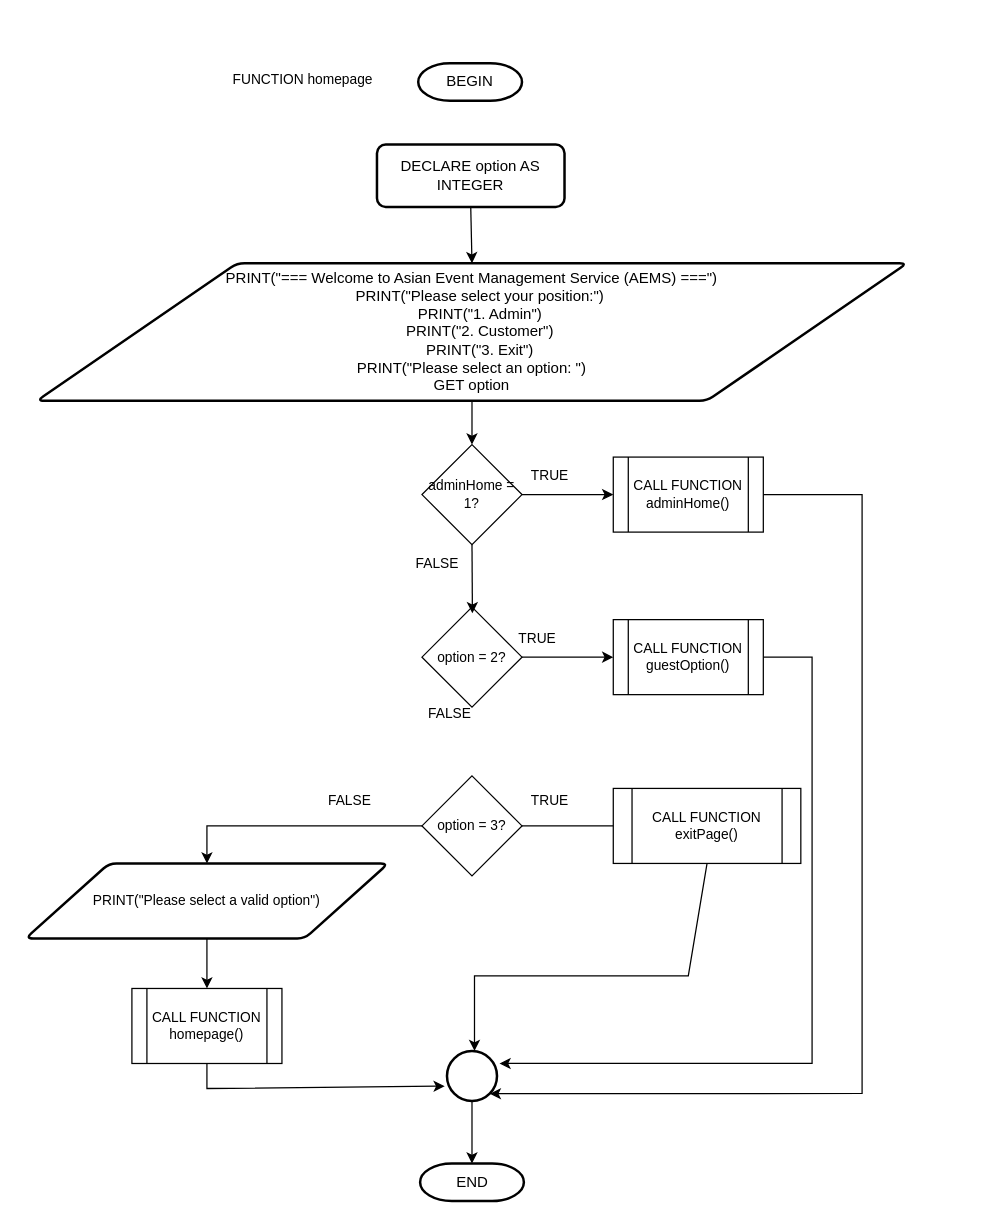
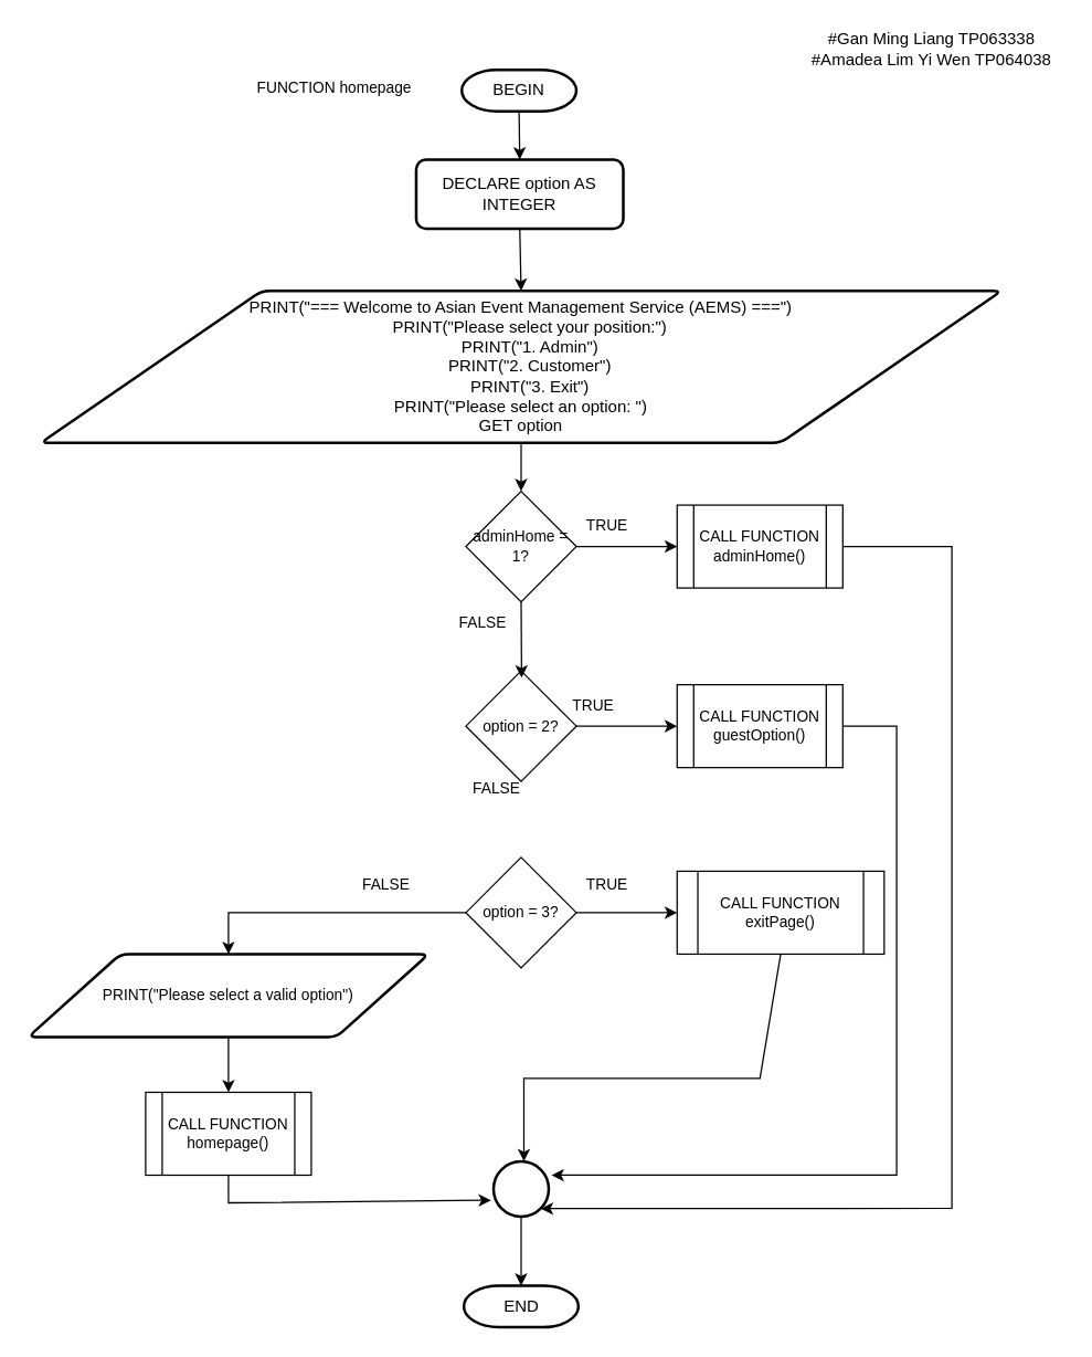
+ <mxCell id="36" value="#Gan Ming Liang TP063338&lt;br&gt;#Amadea Lim Yi Wen TP064038" style="text;html=1;align=center;verticalAlign=middle;resizable=0;points=[];autosize=1;strokeColor=none;fillColor=none;" parent="1" vertex="1"><mxGeometry x="579" y="20" width="190" height="30" as="geometry" /></mxCell>
+ <mxCell id="3" value="" style="endArrow=classic;html=1;rounded=0;exitX=0.5;exitY=1;exitDx=0;exitDy=0;exitPerimeter=0;entryX=0.5;entryY=0;entryDx=0;entryDy=0;" parent="1" source="2" target="4" edge="1"><mxGeometry width="50" height="50" relative="1" as="geometry"><mxPoint x="302" y="130" as="sourcePoint" /><mxPoint x="332" y="140" as="targetPoint" /></mxGeometry></mxCell>
- <mxCell id="18" value="" style="endArrow=none;html=1;rounded=0;entryX=0;entryY=0.5;entryDx=0;entryDy=0;exitX=1;exitY=0.5;exitDx=0;exitDy=0;" parent="1" source="10" target="12" edge="1"><mxGeometry width="50" height="50" relative="1" as="geometry"><mxPoint x="427" y="405" as="sourcePoint" /><mxPoint x="500" y="405" as="targetPoint" /></mxGeometry></mxCell>
+ <mxCell id="18" value="" style="endArrow=classic;html=1;rounded=0;entryX=0;entryY=0.5;entryDx=0;entryDy=0;exitX=1;exitY=0.5;exitDx=0;exitDy=0;" parent="1" source="10" target="12" edge="1"><mxGeometry width="50" height="50" relative="1" as="geometry"><mxPoint x="427" y="405" as="sourcePoint" /><mxPoint x="500" y="405" as="targetPoint" /></mxGeometry></mxCell>
